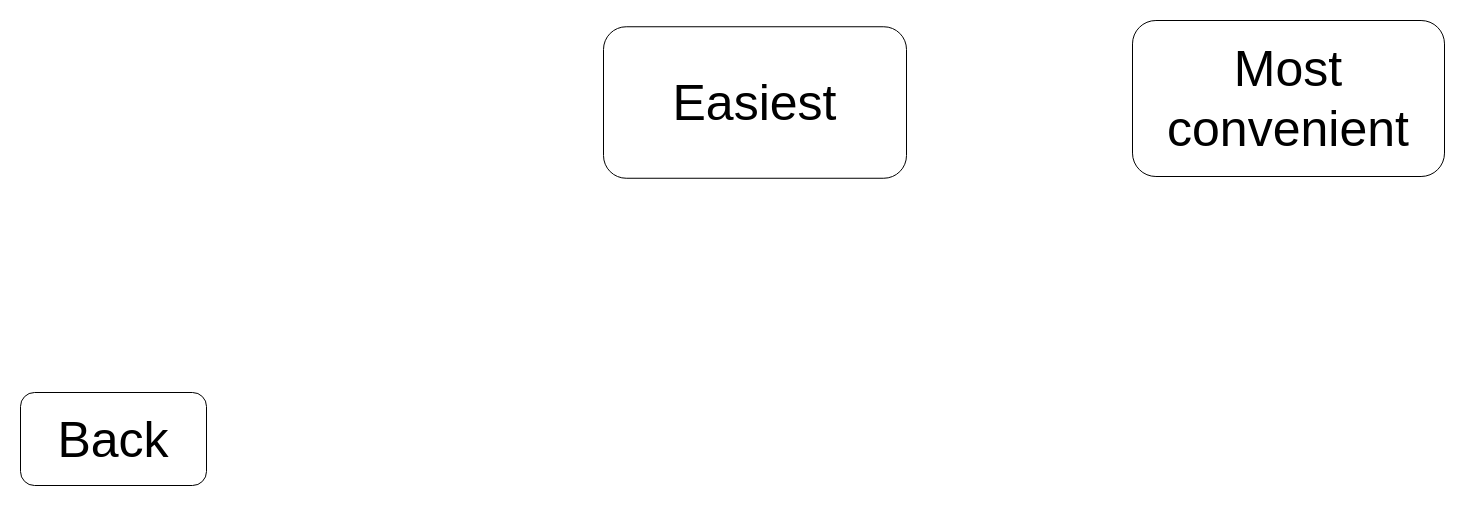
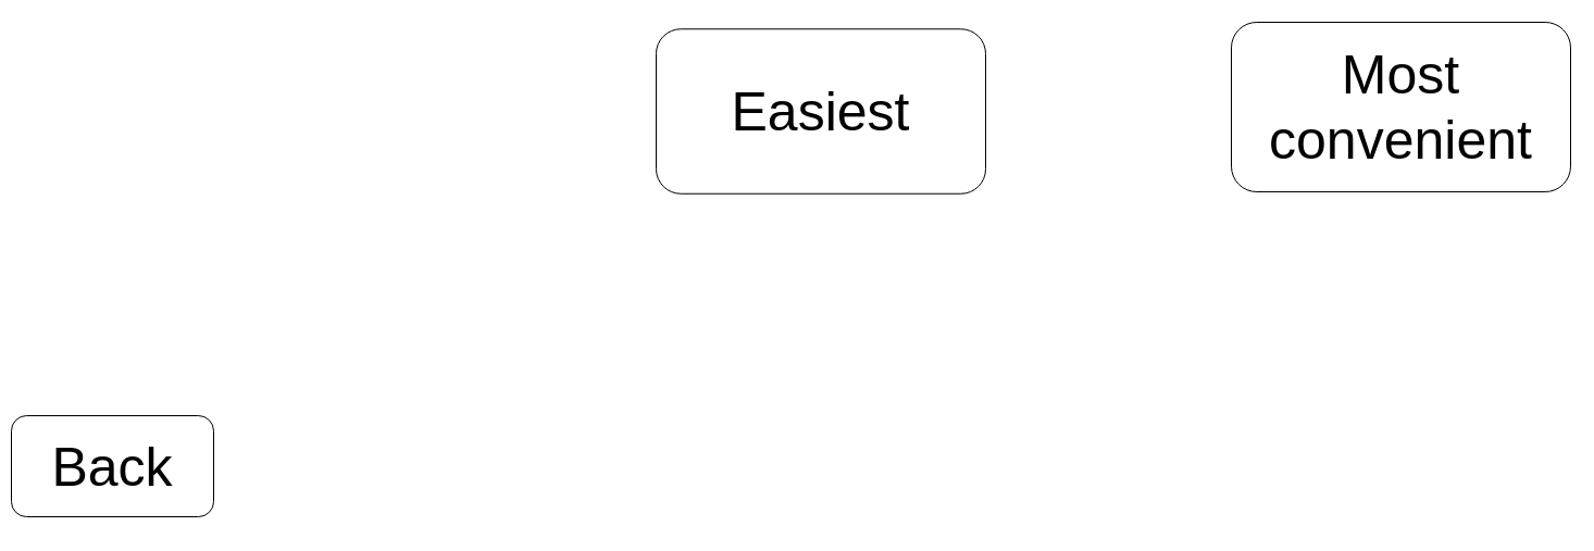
- <mxCell id="4" value="&lt;font style=&quot;font-size: 50px&quot;&gt;Back&lt;/font&gt;" style="rounded=1;whiteSpace=wrap;html=1;" vertex="1" parent="1"><mxGeometry x="20" y="392" width="186" height="93" as="geometry" /></mxCell>
+ <mxCell id="4" value="&lt;font style=&quot;font-size: 50px&quot;&gt;Back&lt;/font&gt;" style="rounded=1;whiteSpace=wrap;html=1;" vertex="1" parent="1"><mxGeometry x="10" y="382" width="186" height="93" as="geometry" /></mxCell>
